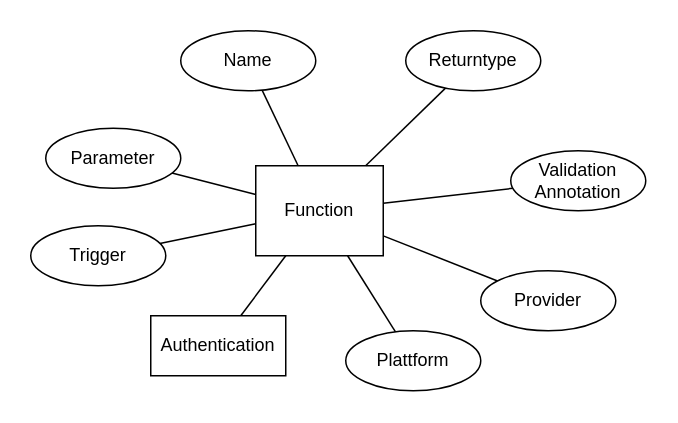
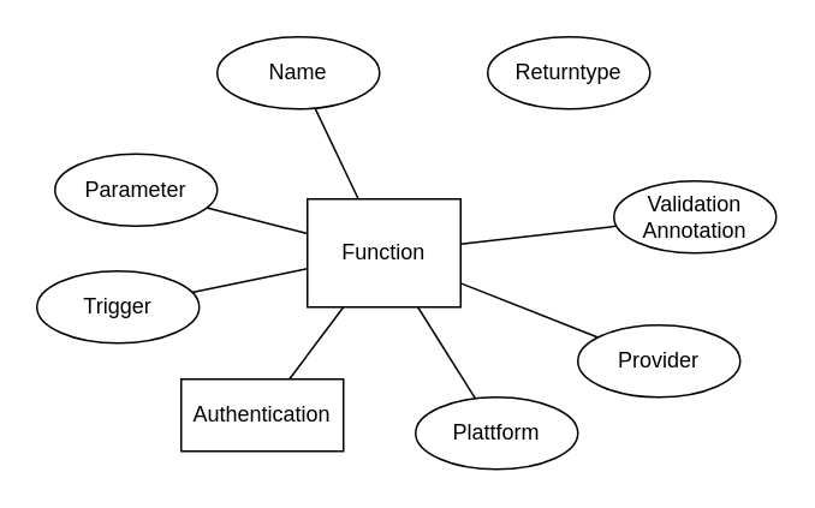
- <mxCell id="5" style="rounded=0;orthogonalLoop=1;jettySize=auto;html=1;endArrow=none;endFill=0;" edge="1" parent="1" source="6" target="2"><mxGeometry relative="1" as="geometry" /></mxCell>
